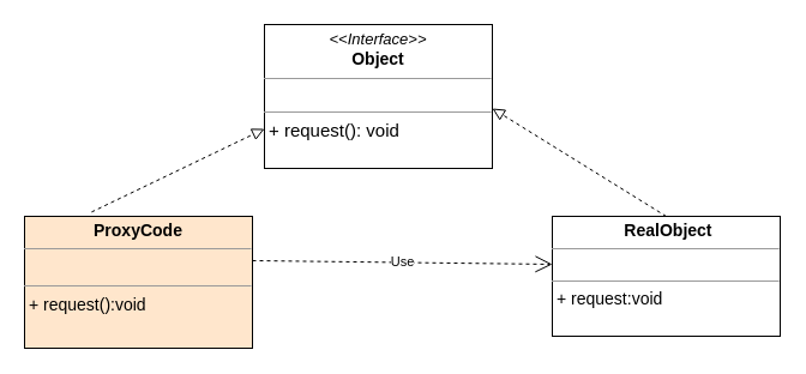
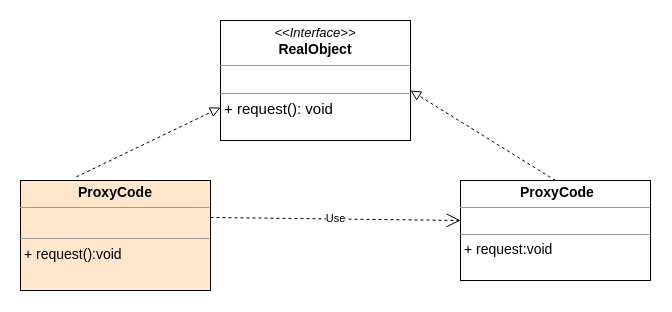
- <mxCell id="6" value="&lt;p style=&quot;margin: 4px 0px 0px ; text-align: center ; font-size: 14px&quot;&gt;&lt;i style=&quot;font-size: 13px&quot;&gt;&amp;lt;&amp;lt;Interface&amp;gt;&amp;gt;&lt;/i&gt;&lt;br&gt;&lt;b&gt;Object&lt;/b&gt;&lt;/p&gt;&lt;hr size=&quot;1&quot; style=&quot;font-size: 14px&quot;&gt;&lt;p style=&quot;margin: 0px ; margin-left: 4px&quot;&gt;&lt;br&gt;&lt;/p&gt;&lt;hr size=&quot;1&quot;&gt;&lt;p style=&quot;margin: 0px 0px 0px 4px&quot;&gt;&lt;font style=&quot;font-size: 15px&quot;&gt;+ request(): void&lt;/font&gt;&lt;br&gt;&lt;/p&gt;" style="verticalAlign=top;align=left;overflow=fill;fontSize=12;fontFamily=Helvetica;html=1;" parent="1" vertex="1"><mxGeometry x="220" y="20" width="190" height="120" as="geometry" /></mxCell>
+ <mxCell id="6" value="&lt;p style=&quot;margin: 4px 0px 0px ; text-align: center ; font-size: 14px&quot;&gt;&lt;i style=&quot;font-size: 13px&quot;&gt;&amp;lt;&amp;lt;Interface&amp;gt;&amp;gt;&lt;/i&gt;&lt;br&gt;&lt;b&gt;RealObject&lt;/b&gt;&lt;/p&gt;&lt;hr size=&quot;1&quot; style=&quot;font-size: 14px&quot;&gt;&lt;p style=&quot;margin: 0px ; margin-left: 4px&quot;&gt;&lt;br&gt;&lt;/p&gt;&lt;hr size=&quot;1&quot;&gt;&lt;p style=&quot;margin: 0px 0px 0px 4px&quot;&gt;&lt;font style=&quot;font-size: 15px&quot;&gt;+ request(): void&lt;/font&gt;&lt;br&gt;&lt;/p&gt;" style="verticalAlign=top;align=left;overflow=fill;fontSize=12;fontFamily=Helvetica;html=1;" parent="1" vertex="1"><mxGeometry x="220" y="20" width="190" height="120" as="geometry" /></mxCell>
- <mxCell id="5" value="&lt;p style=&quot;margin: 0px ; margin-top: 4px ; text-align: center&quot;&gt;&lt;span style=&quot;font-size: 14px&quot;&gt;&lt;b&gt;&amp;nbsp;RealObject&lt;/b&gt;&lt;/span&gt;&lt;br&gt;&lt;/p&gt;&lt;hr size=&quot;1&quot;&gt;&lt;p style=&quot;margin: 0px ; margin-left: 4px&quot;&gt;&lt;br&gt;&lt;/p&gt;&lt;hr size=&quot;1&quot;&gt;&lt;p style=&quot;margin: 0px ; margin-left: 4px&quot;&gt;&lt;font style=&quot;font-size: 14px&quot;&gt;+ request:void&lt;/font&gt;&lt;/p&gt;" style="verticalAlign=top;align=left;overflow=fill;fontSize=12;fontFamily=Helvetica;html=1;" parent="1" vertex="1"><mxGeometry x="460" y="180" width="190" height="100" as="geometry" /></mxCell>
+ <mxCell id="5" value="&lt;p style=&quot;margin: 0px ; margin-top: 4px ; text-align: center&quot;&gt;&lt;span style=&quot;font-size: 14px&quot;&gt;&lt;b&gt;&amp;nbsp;ProxyCode&lt;/b&gt;&lt;/span&gt;&lt;br&gt;&lt;/p&gt;&lt;hr size=&quot;1&quot;&gt;&lt;p style=&quot;margin: 0px ; margin-left: 4px&quot;&gt;&lt;br&gt;&lt;/p&gt;&lt;hr size=&quot;1&quot;&gt;&lt;p style=&quot;margin: 0px ; margin-left: 4px&quot;&gt;&lt;font style=&quot;font-size: 14px&quot;&gt;+ request:void&lt;/font&gt;&lt;/p&gt;" style="verticalAlign=top;align=left;overflow=fill;fontSize=12;fontFamily=Helvetica;html=1;" parent="1" vertex="1"><mxGeometry x="460" y="180" width="190" height="100" as="geometry" /></mxCell>
